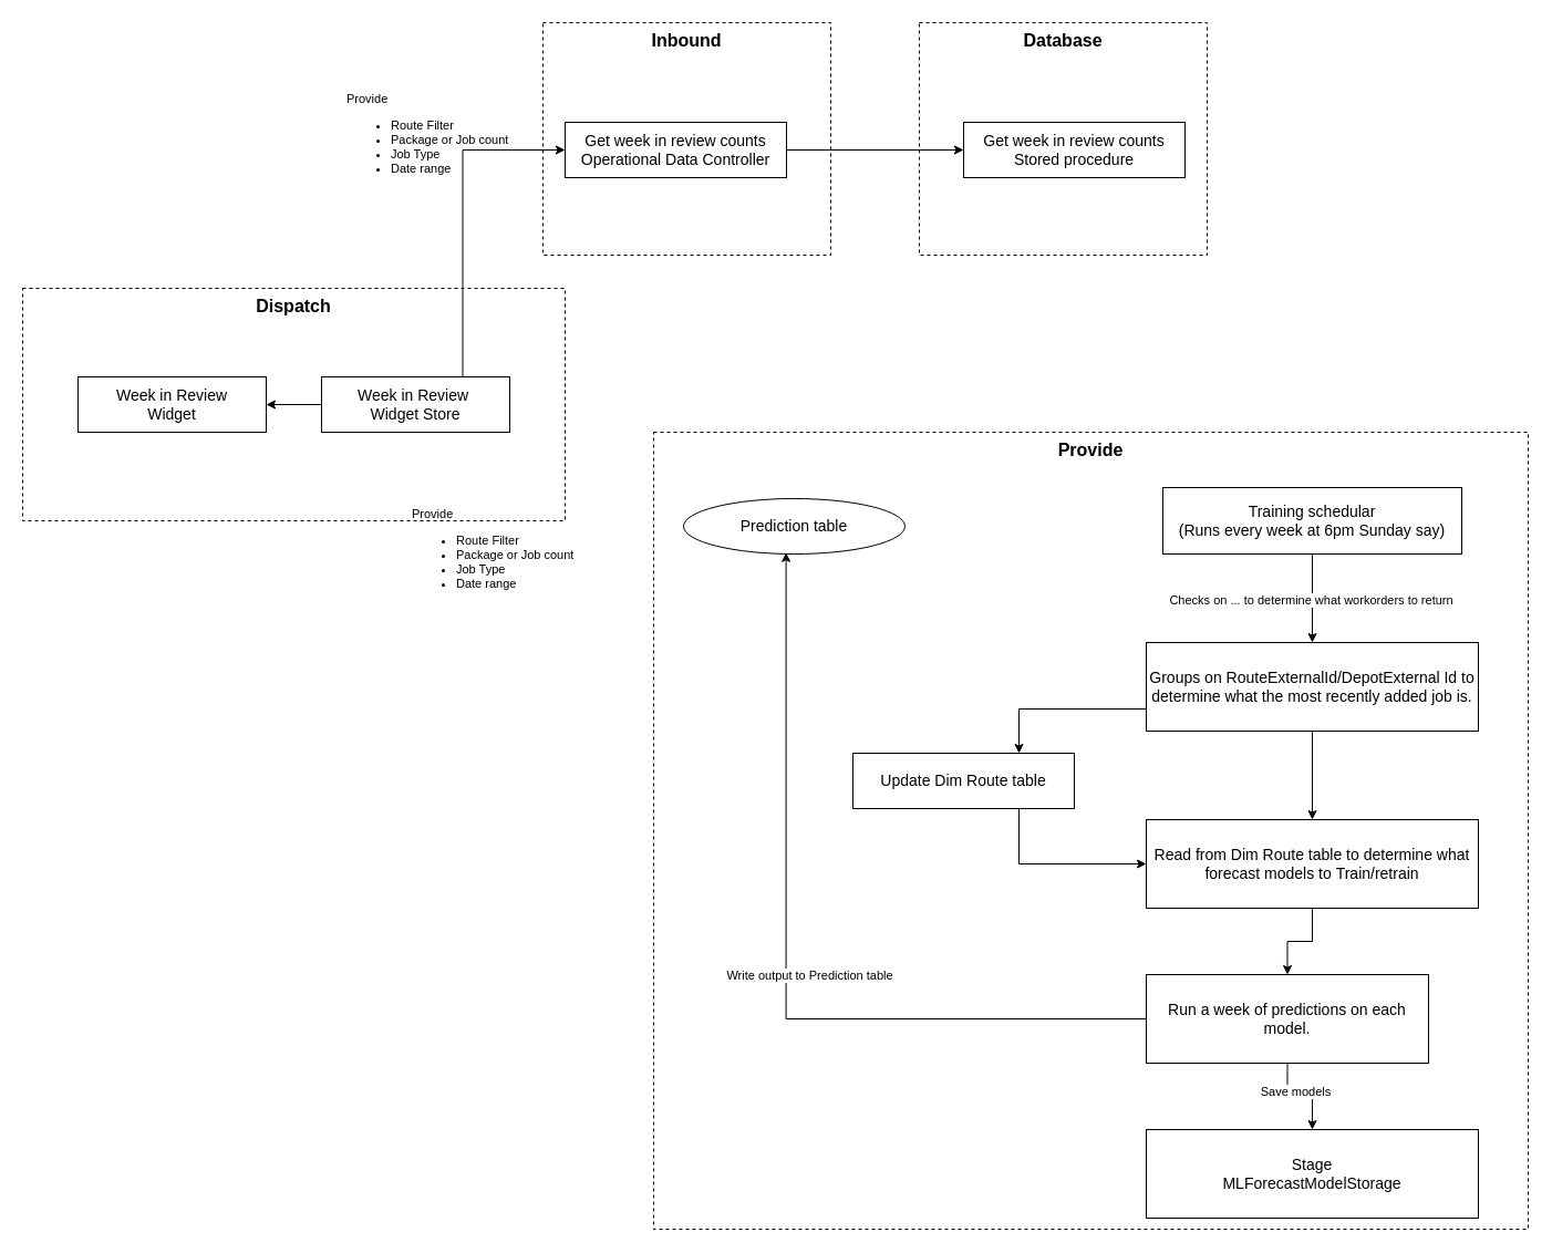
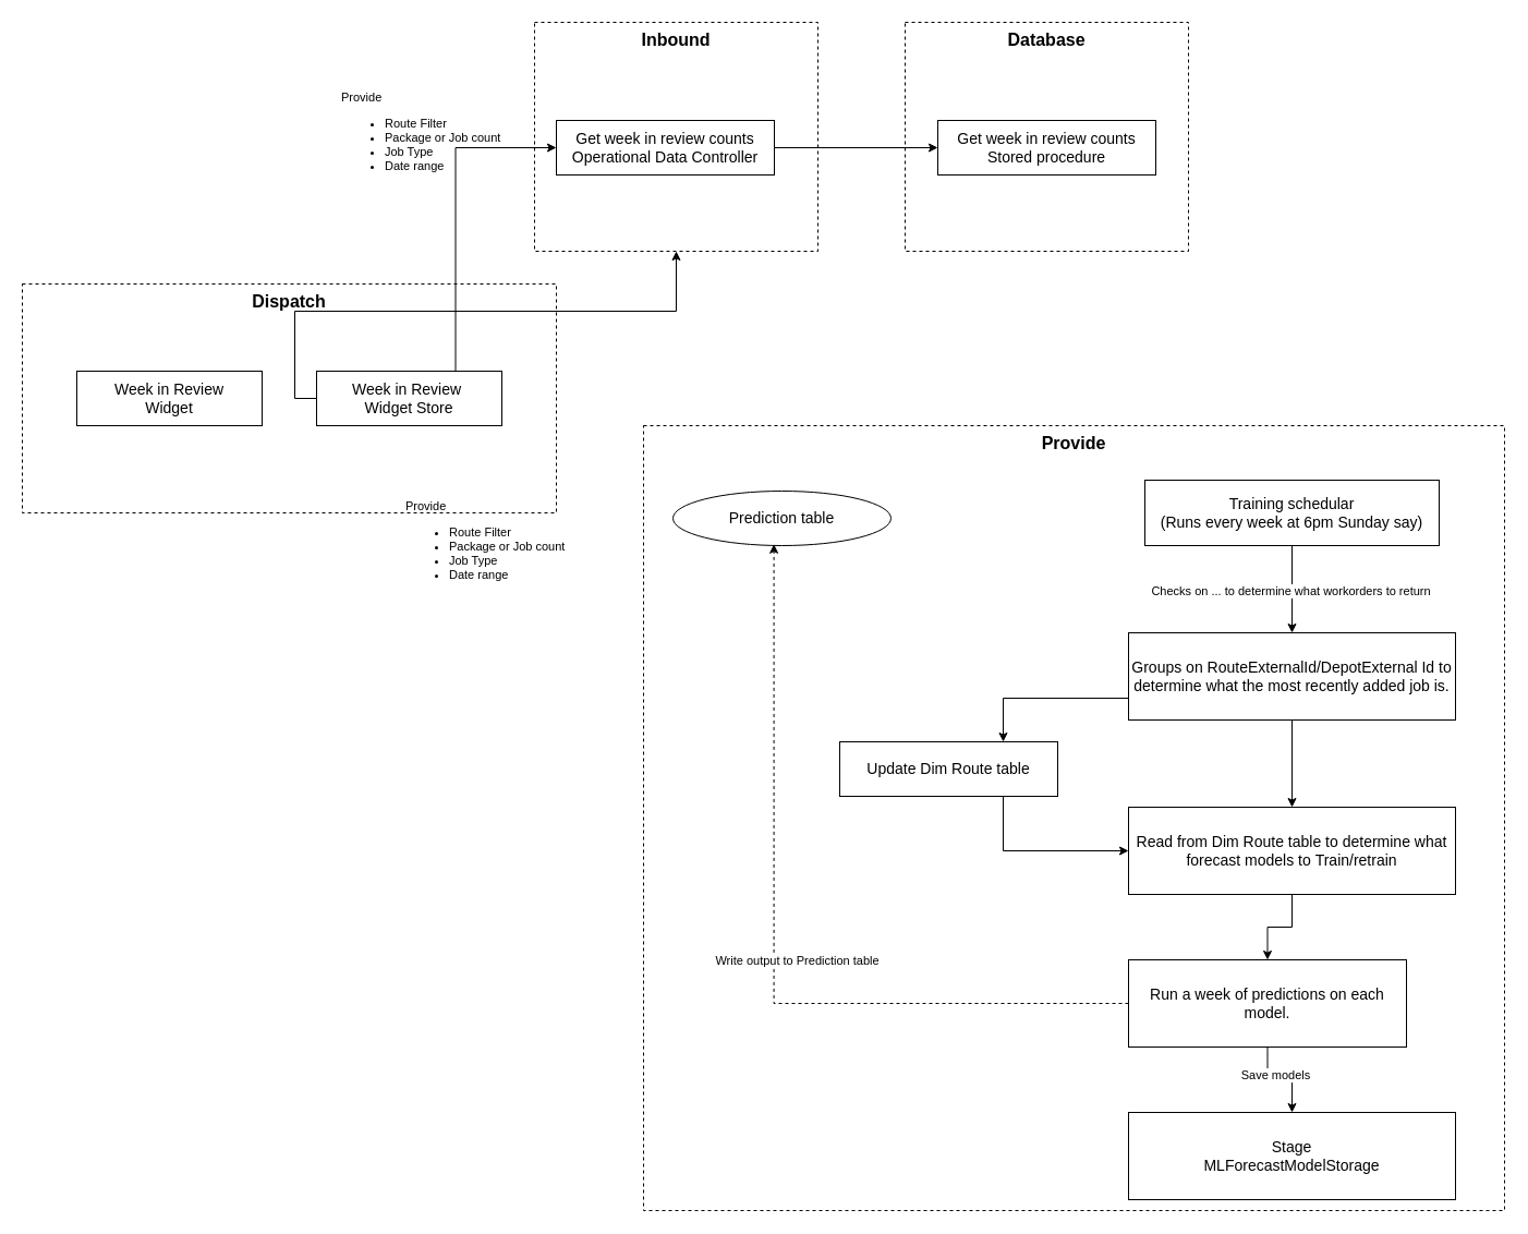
- <mxCell id="12" value="Get week in review counts&lt;br&gt;&lt;div&gt;Stored procedure&lt;/div&gt;" style="whiteSpace=wrap;html=1;align=center;fontSize=14;" vertex="1" parent="1"><mxGeometry x="870" y="110" width="200" height="50" as="geometry" /></mxCell>
+ <mxCell id="12" value="Get week in review counts&lt;br&gt;&lt;div&gt;Stored procedure&lt;/div&gt;" style="whiteSpace=wrap;html=1;align=center;fontSize=14;" vertex="1" parent="1"><mxGeometry x="860" y="110" width="200" height="50" as="geometry" /></mxCell>
- <mxCell id="4" style="edgeStyle=orthogonalEdgeStyle;rounded=0;orthogonalLoop=1;jettySize=auto;html=1;exitX=0;exitY=0.5;exitDx=0;exitDy=0;" edge="1" parent="1" source="7" target="3"><mxGeometry relative="1" as="geometry" /></mxCell>
+ <mxCell id="4" style="edgeStyle=orthogonalEdgeStyle;rounded=0;orthogonalLoop=1;jettySize=auto;html=1;exitX=0;exitY=0.5;exitDx=0;exitDy=0;" edge="1" parent="1" source="7" target="8"><mxGeometry relative="1" as="geometry" /></mxCell>
- <mxCell id="29" style="edgeStyle=orthogonalEdgeStyle;rounded=0;orthogonalLoop=1;jettySize=auto;html=1;exitX=0;exitY=0.5;exitDx=0;exitDy=0;entryX=0.463;entryY=0.975;entryDx=0;entryDy=0;entryPerimeter=0;" edge="1" parent="1" source="28" target="14"><mxGeometry relative="1" as="geometry" /></mxCell>
+ <mxCell id="29" style="edgeStyle=orthogonalEdgeStyle;rounded=0;orthogonalLoop=1;jettySize=auto;html=1;exitX=0;exitY=0.5;exitDx=0;exitDy=0;entryX=0.463;entryY=0.975;entryDx=0;entryDy=0;entryPerimeter=0;dashed=1;" edge="1" parent="1" source="28" target="14"><mxGeometry relative="1" as="geometry" /></mxCell>
